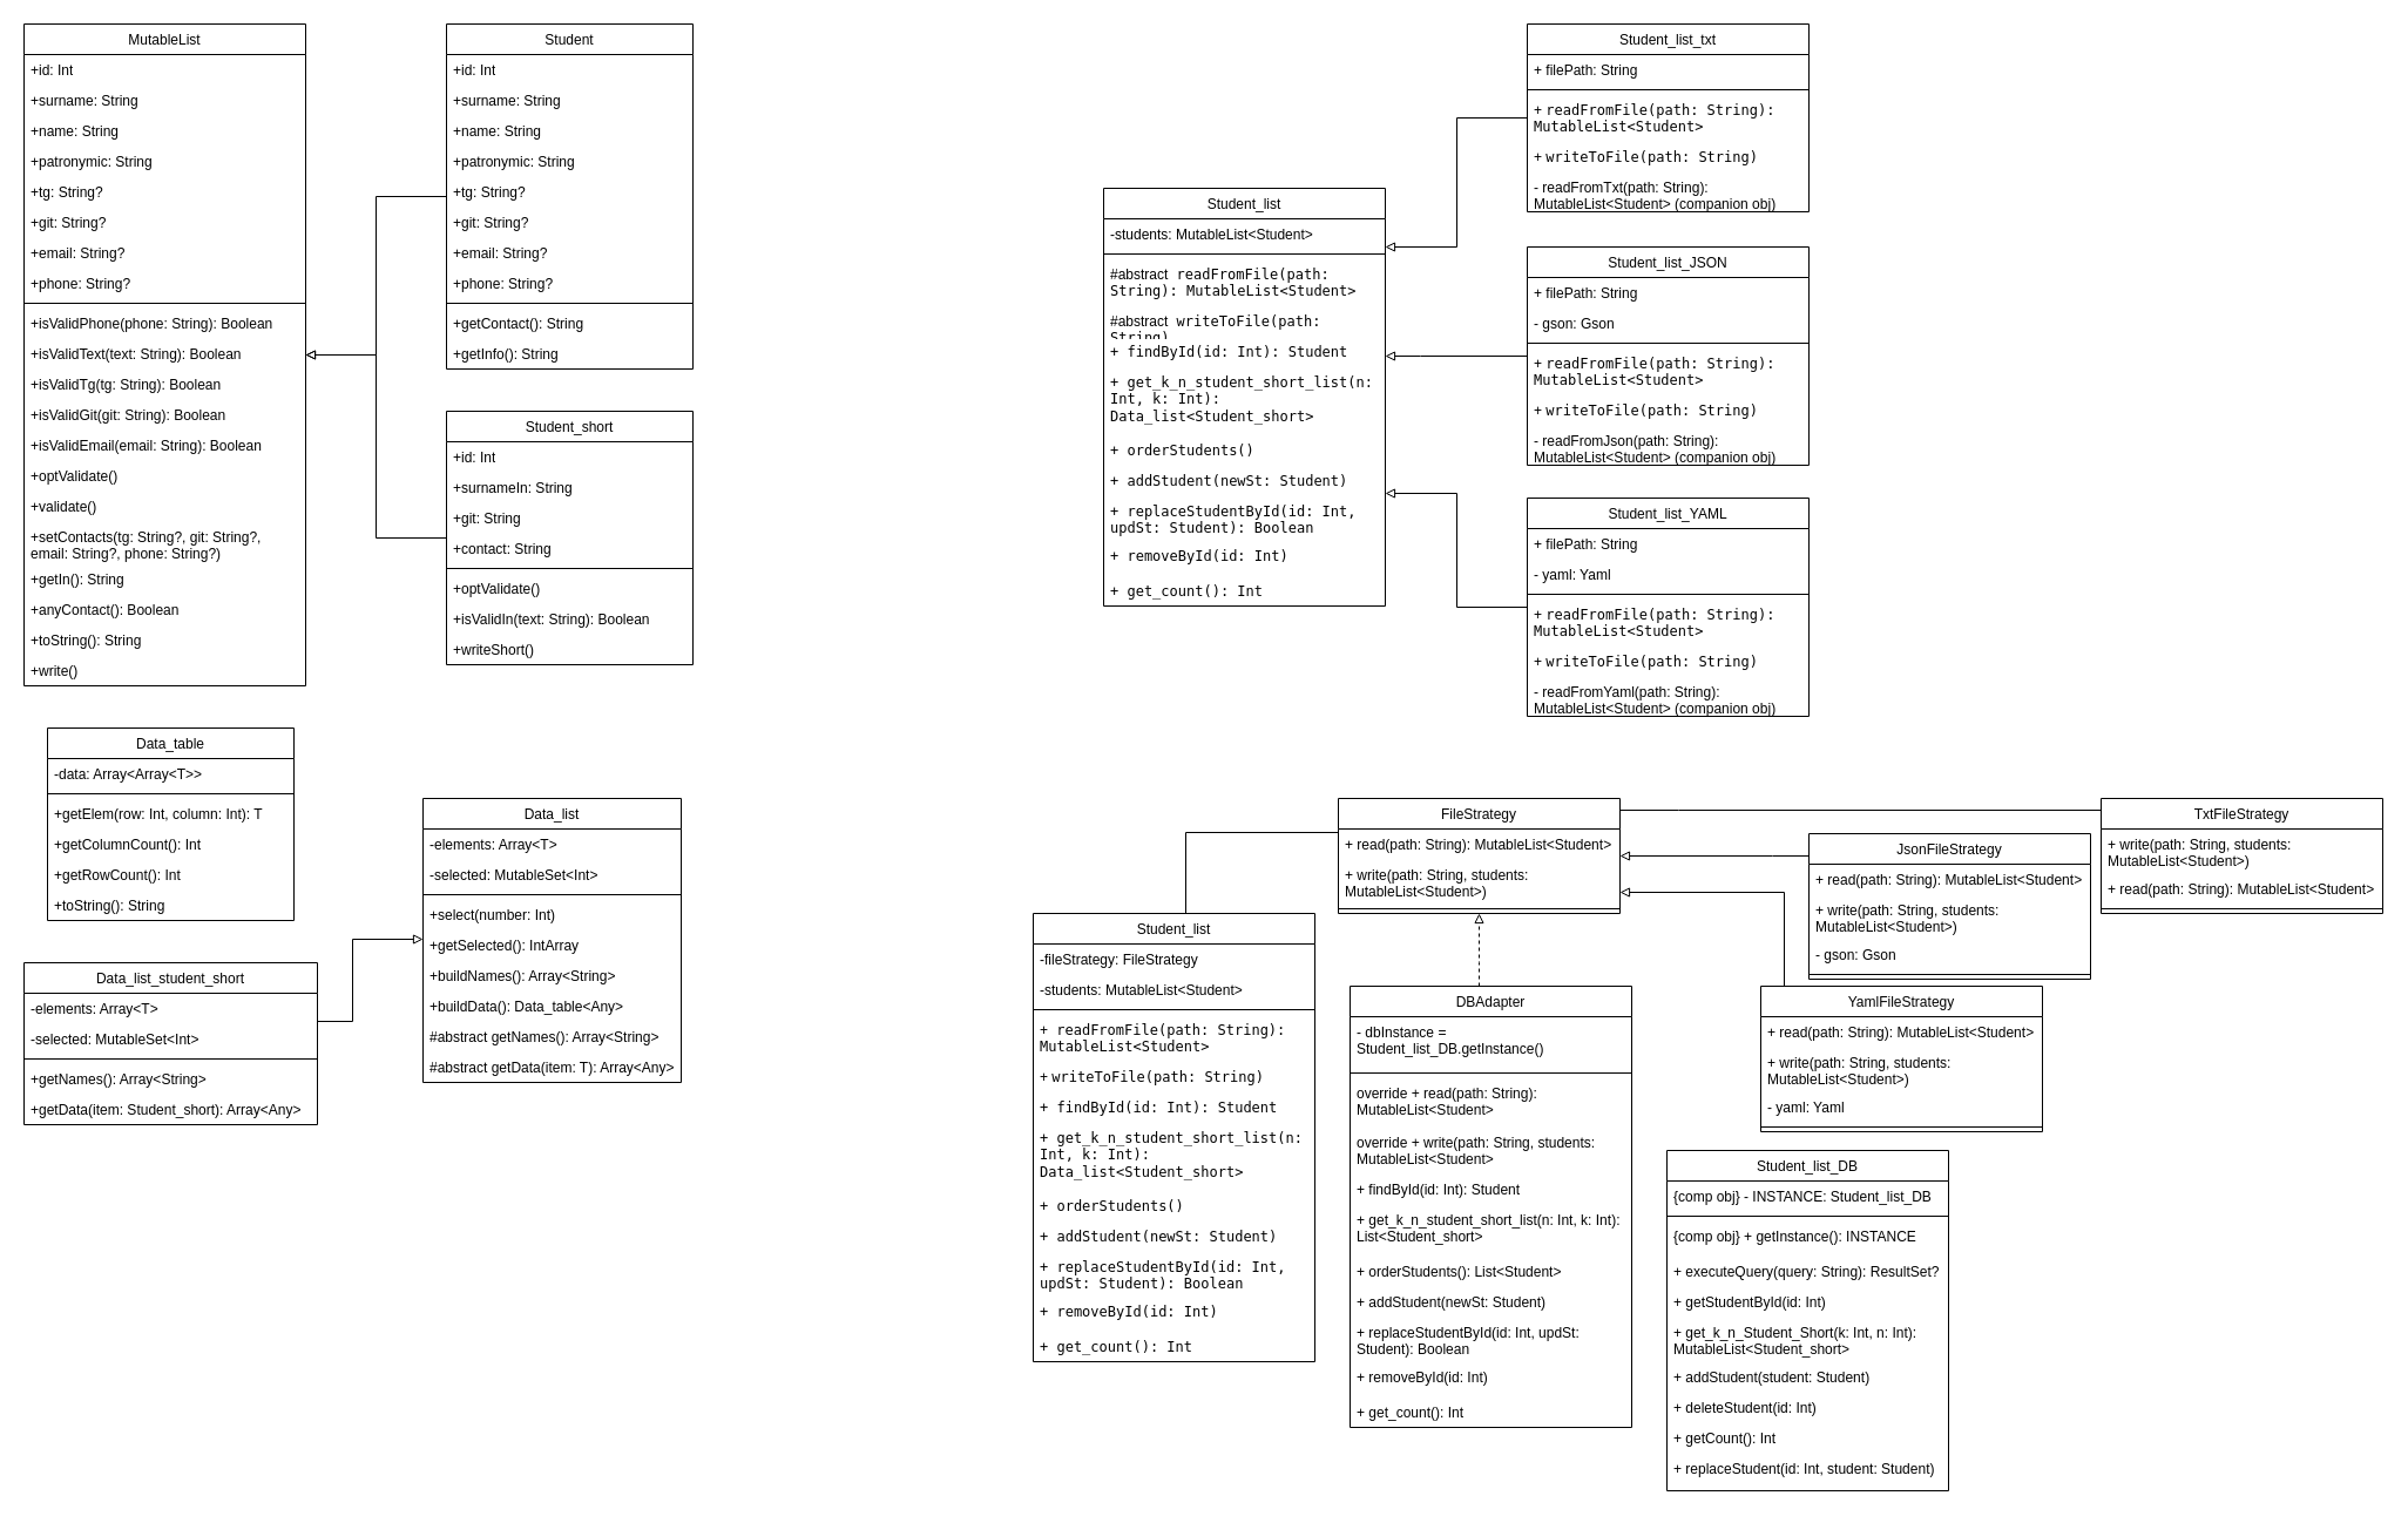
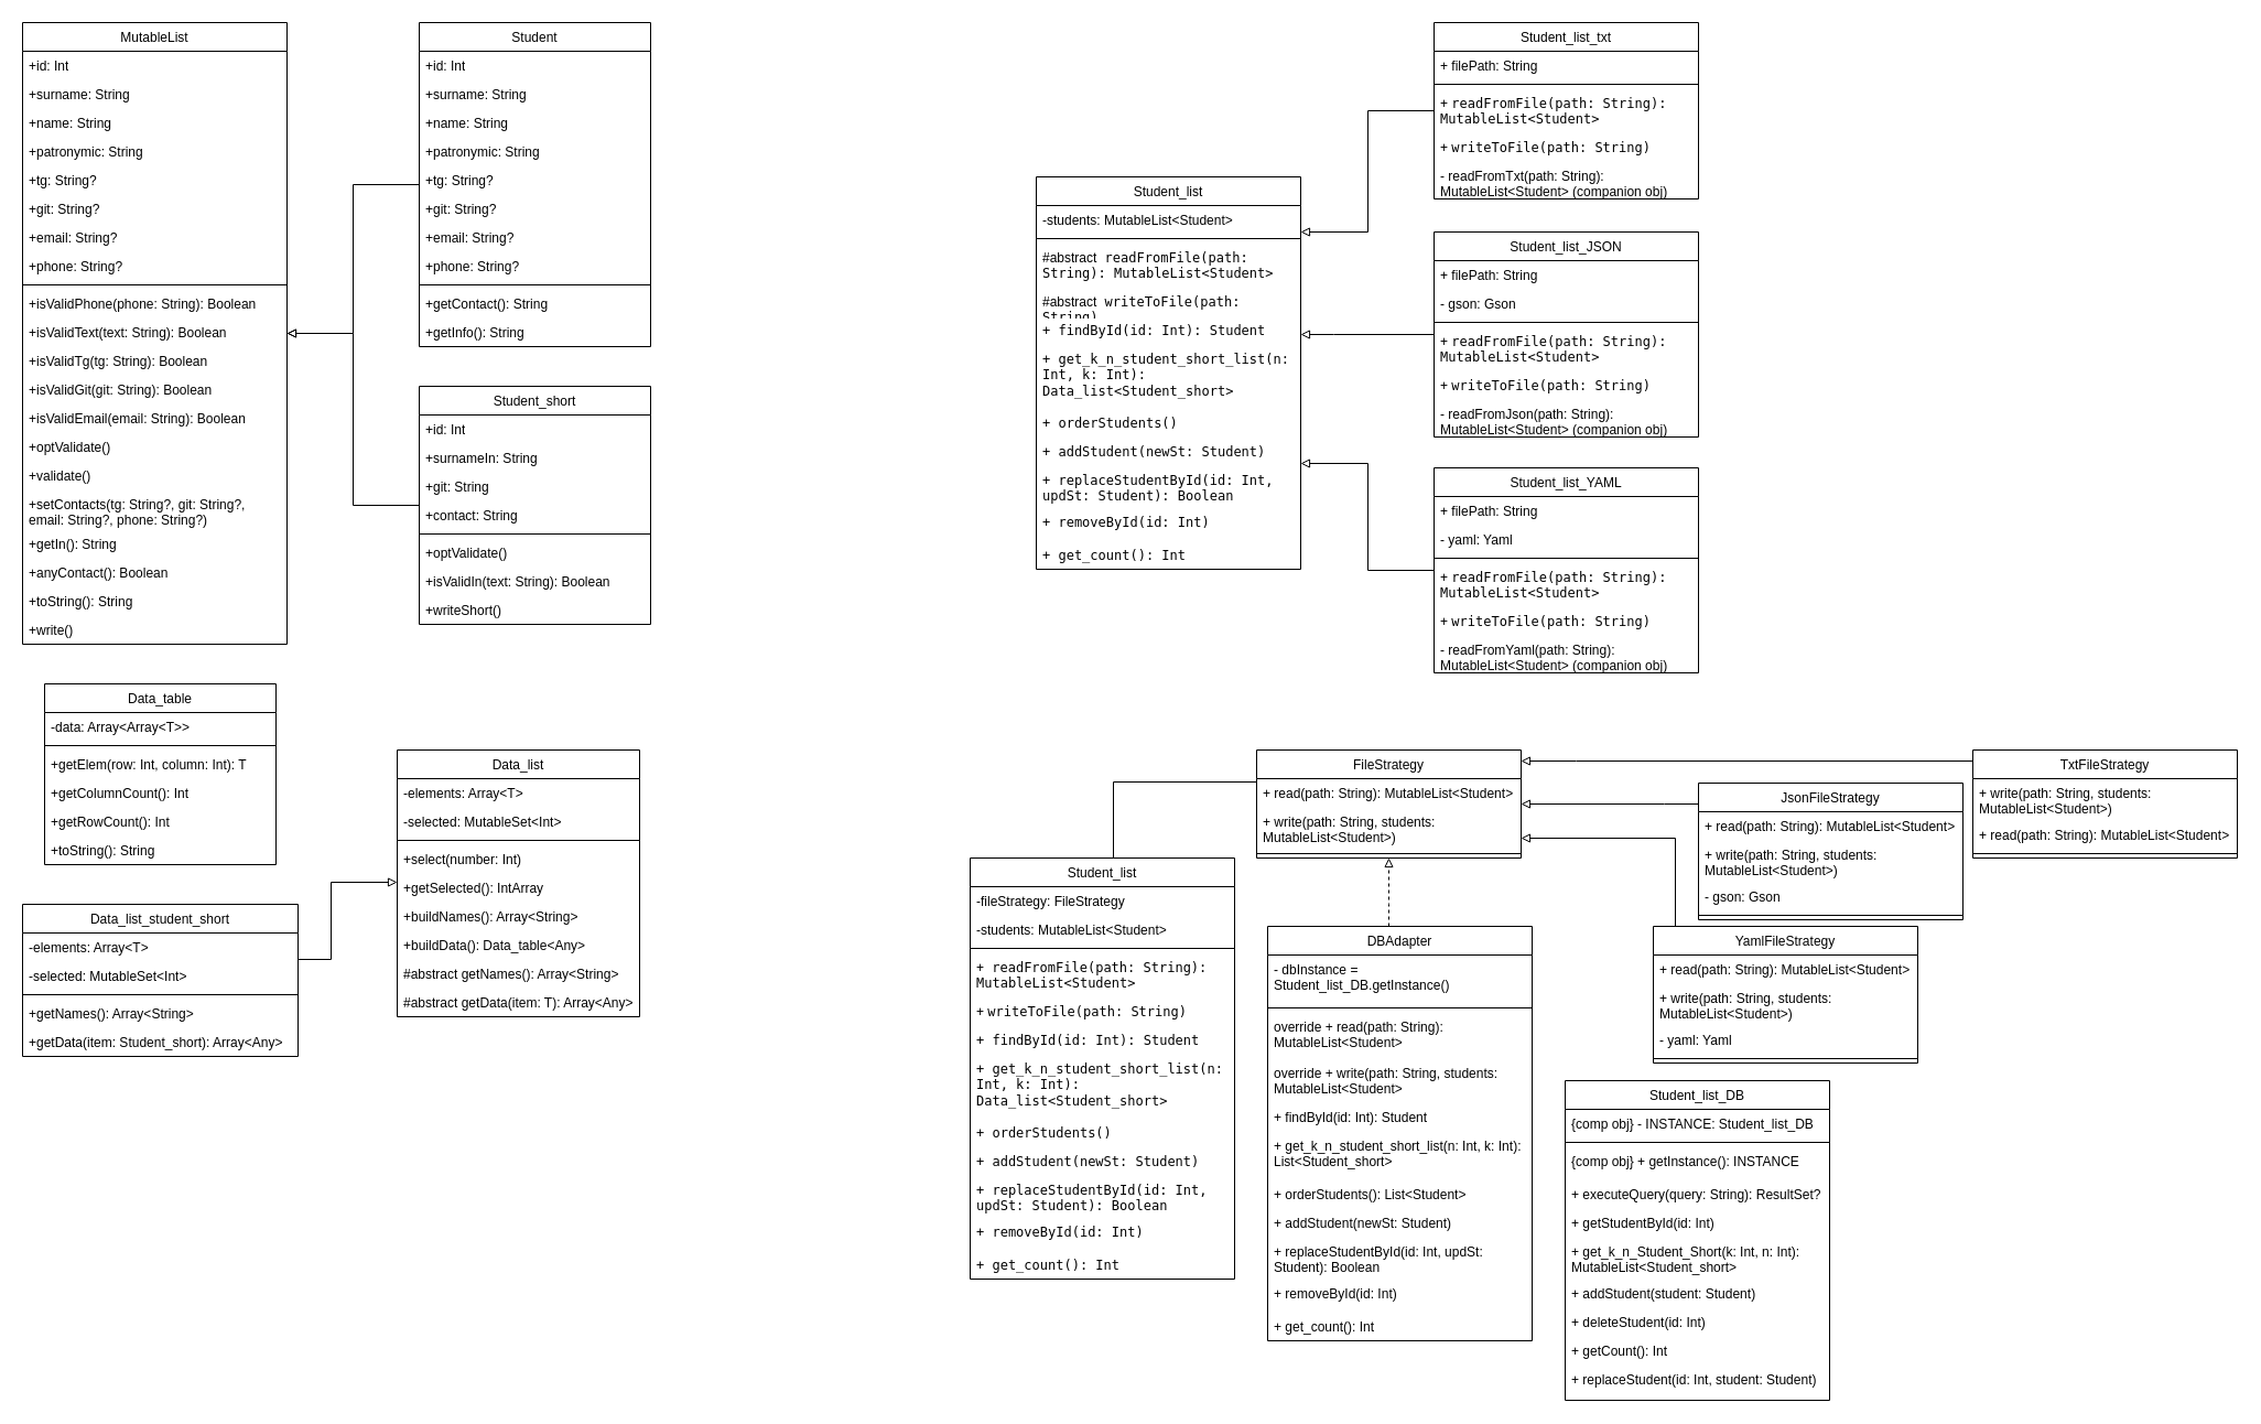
- <mxCell id="106" style="edgeStyle=orthogonalEdgeStyle;rounded=0;orthogonalLoop=1;jettySize=auto;html=1;endArrow=none;endFill=0;" parent="1" source="107" target="117" edge="1"><mxGeometry relative="1" as="geometry"><Array as="points"><mxPoint x="1430" y="690" /><mxPoint x="1430" y="690" /></Array></mxGeometry></mxCell>
+ <mxCell id="106" style="edgeStyle=orthogonalEdgeStyle;rounded=0;orthogonalLoop=1;jettySize=auto;html=1;endArrow=block;endFill=0;" parent="1" source="107" target="117" edge="1"><mxGeometry relative="1" as="geometry"><Array as="points"><mxPoint x="1430" y="690" /><mxPoint x="1430" y="690" /></Array></mxGeometry></mxCell>
